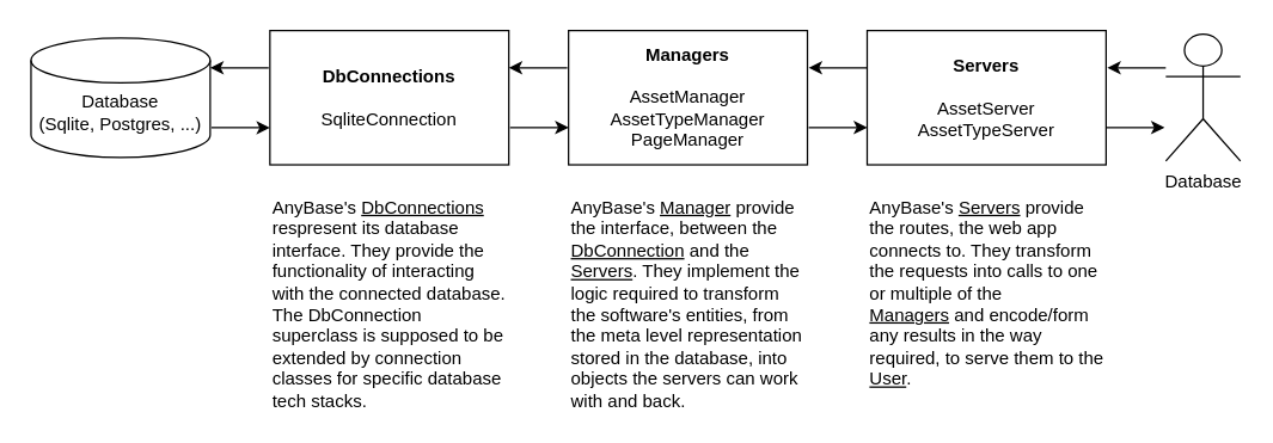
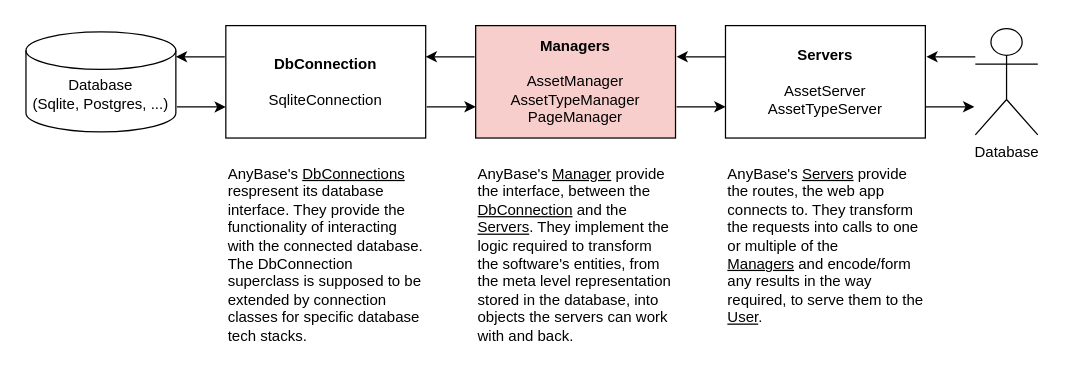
- <mxCell id="5" value="&lt;b&gt;DbConnections&lt;/b&gt;&lt;br&gt;&lt;br&gt;SqliteConnection" style="rounded=0;whiteSpace=wrap;html=1;align=center;" vertex="1" parent="1"><mxGeometry x="180" y="20" width="160" height="90" as="geometry" /></mxCell>
+ <mxCell id="5" value="&lt;b&gt;DbConnection&lt;/b&gt;&lt;br&gt;&lt;br&gt;SqliteConnection" style="rounded=0;whiteSpace=wrap;html=1;align=center;" vertex="1" parent="1"><mxGeometry x="180" y="20" width="160" height="90" as="geometry" /></mxCell>
- <mxCell id="3" value="&lt;b&gt;Managers&lt;/b&gt;&lt;br&gt;&lt;br&gt;AssetManager&lt;br&gt;AssetTypeManager&lt;br&gt;PageManager" style="rounded=0;whiteSpace=wrap;html=1;align=center;" vertex="1" parent="1"><mxGeometry x="380" y="20" width="160" height="90" as="geometry" /></mxCell>
+ <mxCell id="3" value="&lt;b&gt;Managers&lt;/b&gt;&lt;br&gt;&lt;br&gt;AssetManager&lt;br&gt;AssetTypeManager&lt;br&gt;PageManager" style="rounded=0;whiteSpace=wrap;html=1;align=center;fillColor=#f8cecc;" vertex="1" parent="1"><mxGeometry x="380" y="20" width="160" height="90" as="geometry" /></mxCell>
